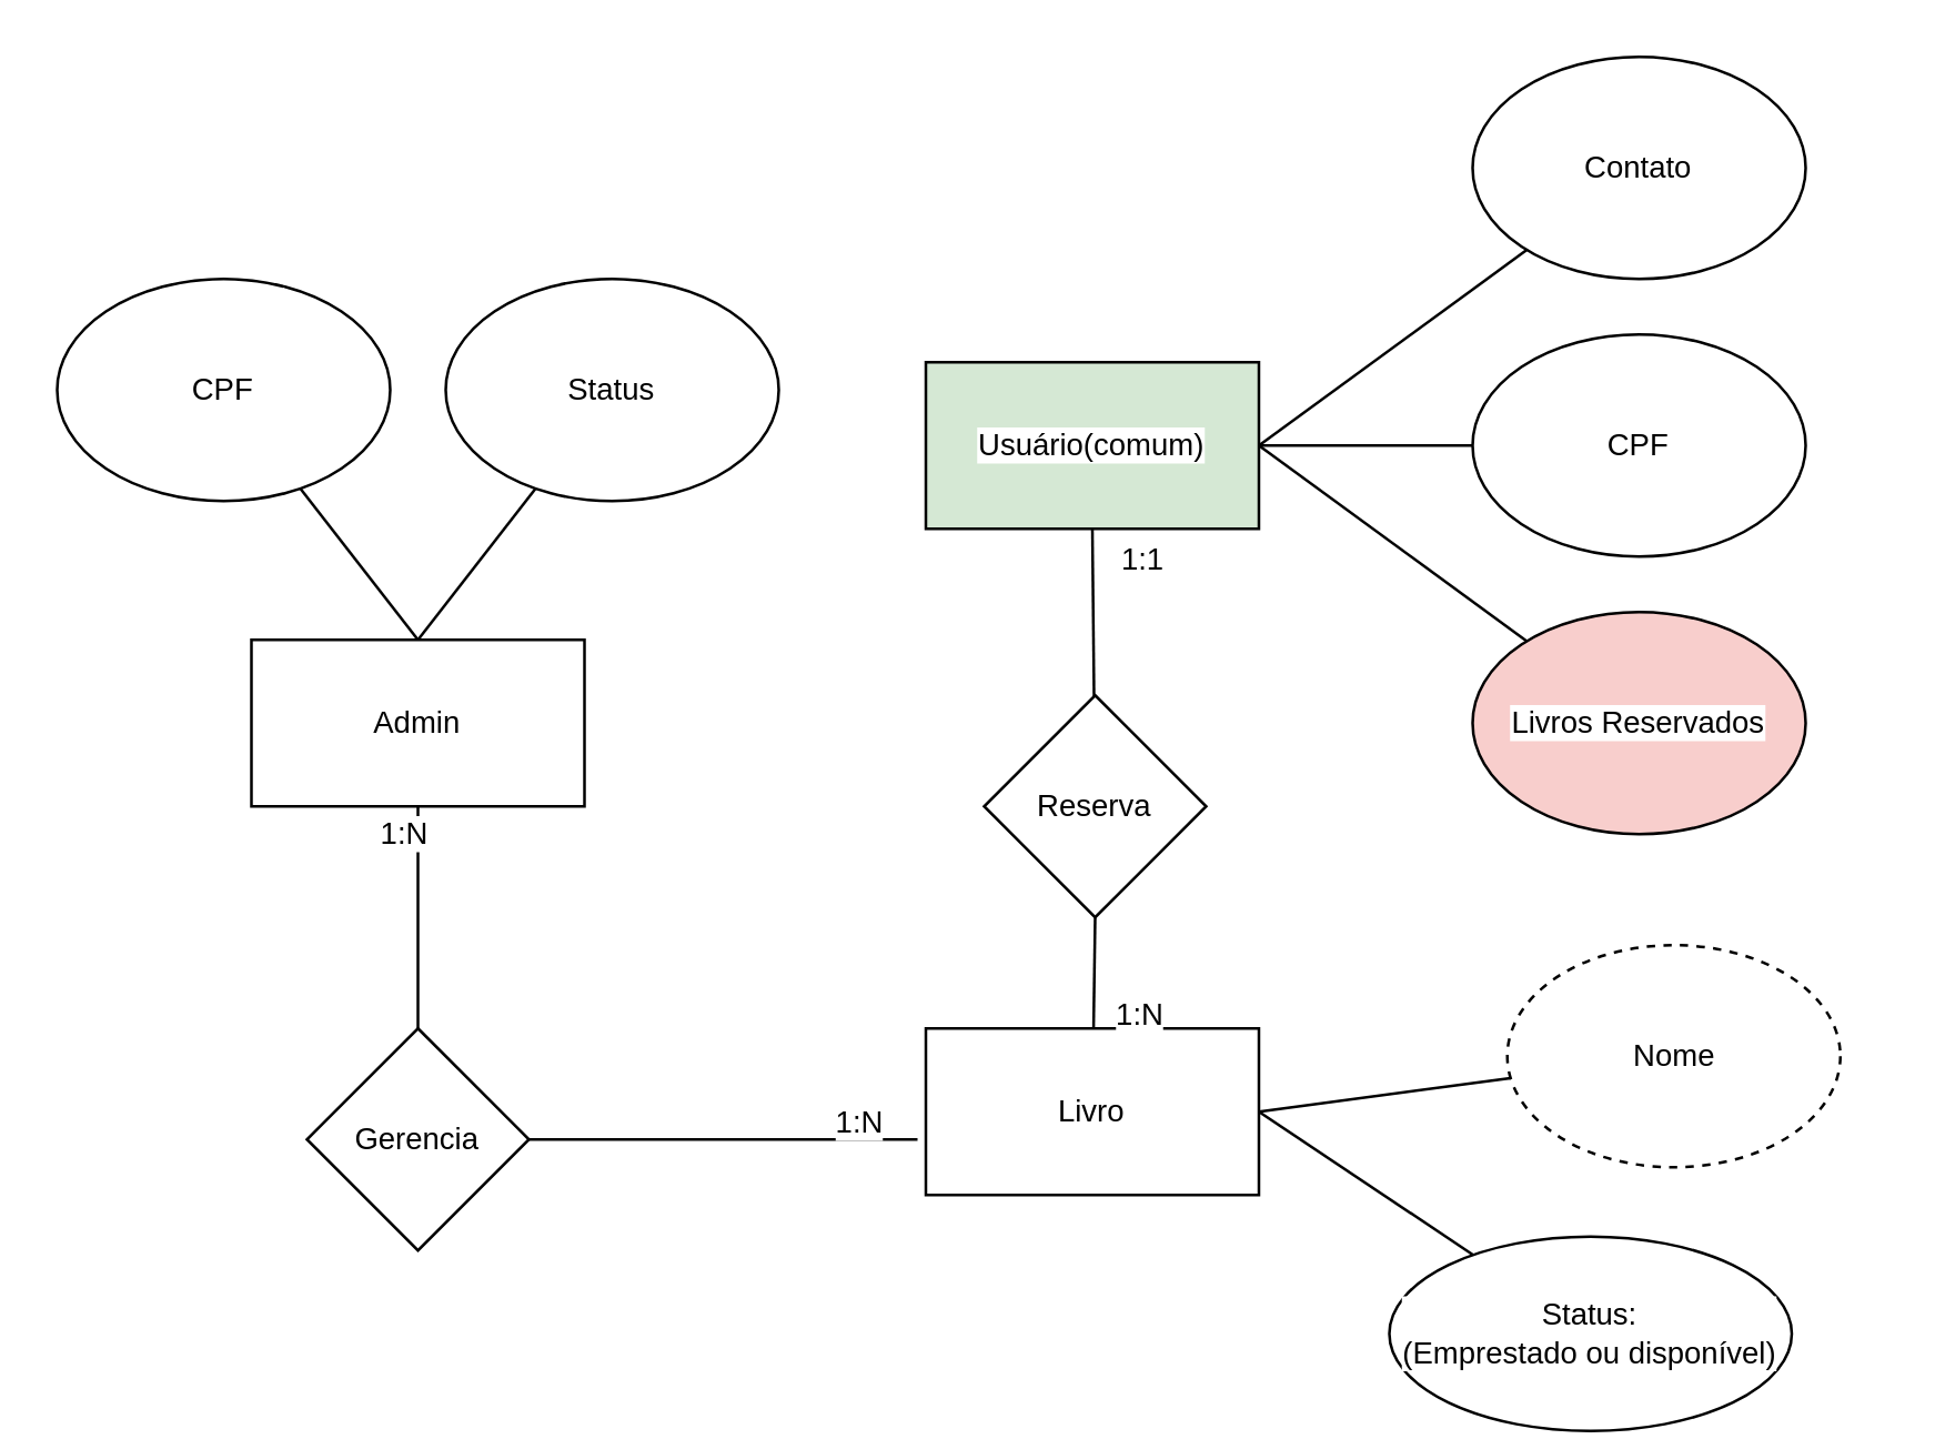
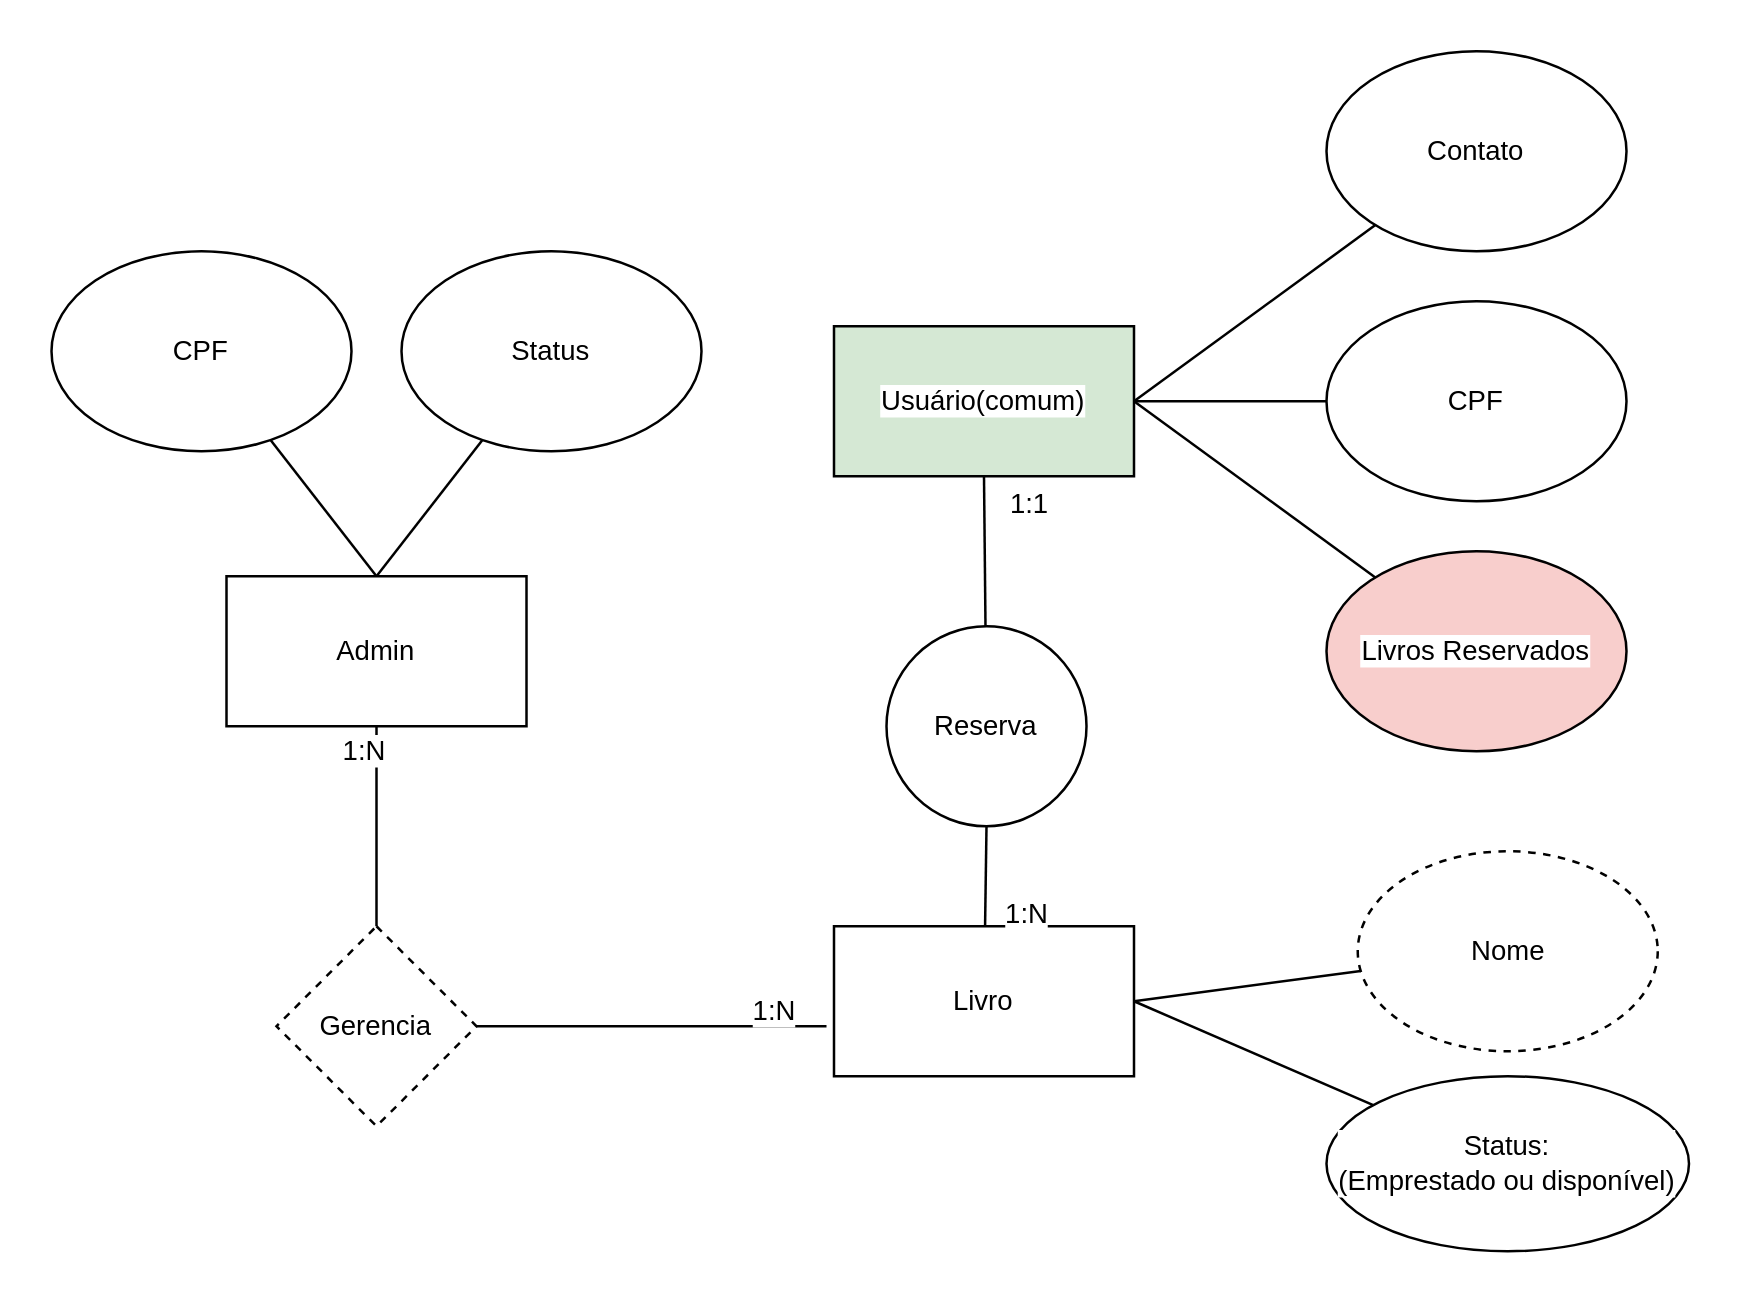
- <mxCell id="13" value="Reserva" style="rhombus;whiteSpace=wrap;html=1;fontFamily=Helvetica;fontSize=11;fontColor=default;labelBackgroundColor=default;" vertex="1" parent="1"><mxGeometry x="354" y="250" width="80" height="80" as="geometry" /></mxCell>
+ <mxCell id="13" value="Reserva" style="ellipse;whiteSpace=wrap;html=1;fontFamily=Helvetica;fontSize=11;fontColor=default;labelBackgroundColor=default;" vertex="1" parent="1"><mxGeometry x="354" y="250" width="80" height="80" as="geometry" /></mxCell>
- <mxCell id="15" value="Gerencia" style="rhombus;whiteSpace=wrap;html=1;fontFamily=Helvetica;fontSize=11;fontColor=default;labelBackgroundColor=default;" vertex="1" parent="1"><mxGeometry x="110" y="370" width="80" height="80" as="geometry" /></mxCell>
+ <mxCell id="15" value="Gerencia" style="rhombus;whiteSpace=wrap;html=1;fontFamily=Helvetica;fontSize=11;fontColor=default;labelBackgroundColor=default;dashed=1;" vertex="1" parent="1"><mxGeometry x="110" y="370" width="80" height="80" as="geometry" /></mxCell>
- <mxCell id="20" value="Status:&lt;br&gt;(Emprestado ou disponível)" style="ellipse;whiteSpace=wrap;html=1;fontFamily=Helvetica;fontSize=11;fontColor=default;labelBackgroundColor=default;" vertex="1" parent="1"><mxGeometry x="500" y="445" width="145" height="70" as="geometry" /></mxCell>
+ <mxCell id="20" value="Status:&lt;br&gt;(Emprestado ou disponível)" style="ellipse;whiteSpace=wrap;html=1;fontFamily=Helvetica;fontSize=11;fontColor=default;labelBackgroundColor=default;" vertex="1" parent="1"><mxGeometry x="530" y="430" width="145" height="70" as="geometry" /></mxCell>
